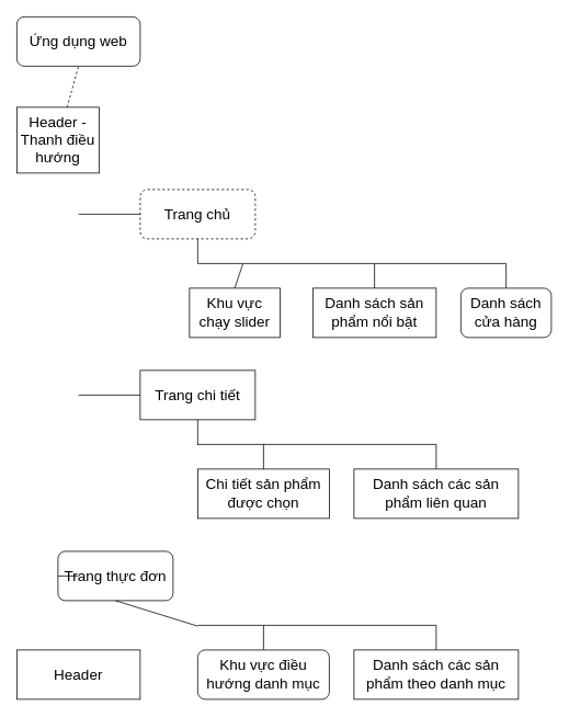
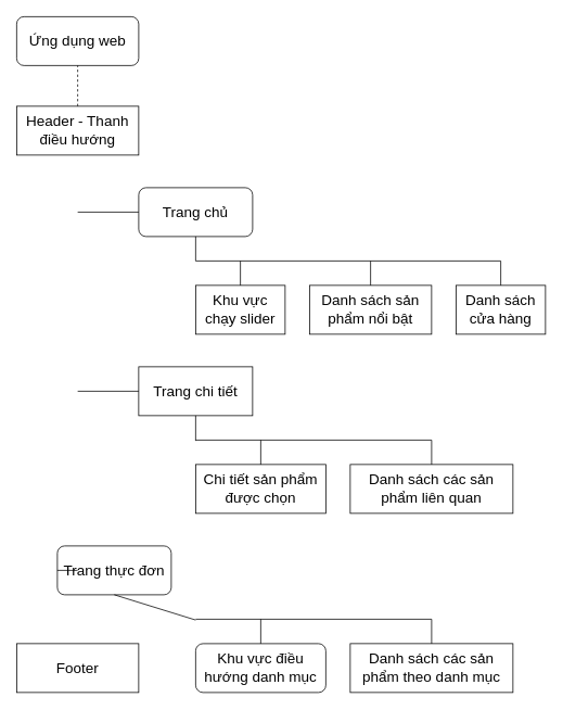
- <mxCell id="24" value="Header - Thanh điều hướng" style="rounded=0;whiteSpace=wrap;html=1;fontSize=18;" vertex="1" parent="1"><mxGeometry x="20" y="130" width="100" height="80" as="geometry" /></mxCell>
+ <mxCell id="24" value="Header - Thanh điều hướng" style="rounded=0;whiteSpace=wrap;html=1;fontSize=18;" vertex="1" parent="1"><mxGeometry x="20" y="130" width="150" height="60" as="geometry" /></mxCell>
- <mxCell id="2" value="Trang chủ" style="rounded=1;whiteSpace=wrap;html=1;fontSize=18;dashed=1;" vertex="1" parent="1"><mxGeometry x="170" y="230" width="140" height="60" as="geometry" /></mxCell>
+ <mxCell id="2" value="Trang chủ" style="rounded=1;whiteSpace=wrap;html=1;fontSize=18;" vertex="1" parent="1"><mxGeometry x="170" y="230" width="140" height="60" as="geometry" /></mxCell>
- <mxCell id="7" value="&lt;span style=&quot;white-space: normal&quot;&gt;Khu vực chạy slider&lt;/span&gt;" style="rounded=0;whiteSpace=wrap;html=1;fontSize=18;" vertex="1" parent="1"><mxGeometry x="230" y="350" width="110" height="60" as="geometry" /></mxCell>
+ <mxCell id="7" value="&lt;span style=&quot;white-space: normal&quot;&gt;Khu vực chạy slider&lt;/span&gt;" style="rounded=0;whiteSpace=wrap;html=1;fontSize=18;" vertex="1" parent="1"><mxGeometry x="240" y="350" width="110" height="60" as="geometry" /></mxCell>
- <mxCell id="6" value="&lt;span style=&quot;white-space: normal&quot;&gt;Danh sách cửa hàng&lt;/span&gt;" style="whiteSpace=wrap;html=1;fontSize=18;rounded=1;" vertex="1" parent="1"><mxGeometry x="560" y="350" width="110" height="60" as="geometry" /></mxCell>
+ <mxCell id="6" value="&lt;span style=&quot;white-space: normal&quot;&gt;Danh sách cửa hàng&lt;/span&gt;" style="rounded=0;whiteSpace=wrap;html=1;fontSize=18;" vertex="1" parent="1"><mxGeometry x="560" y="350" width="110" height="60" as="geometry" /></mxCell>
- <mxCell id="25" value="&lt;span style=&quot;white-space: normal&quot;&gt;Header&lt;/span&gt;" style="rounded=0;whiteSpace=wrap;html=1;fontSize=18;" vertex="1" parent="1"><mxGeometry x="20" y="790" width="150" height="60" as="geometry" /></mxCell>
+ <mxCell id="25" value="&lt;span style=&quot;white-space: normal&quot;&gt;Footer&lt;/span&gt;" style="rounded=0;whiteSpace=wrap;html=1;fontSize=18;" vertex="1" parent="1"><mxGeometry x="20" y="790" width="150" height="60" as="geometry" /></mxCell>
